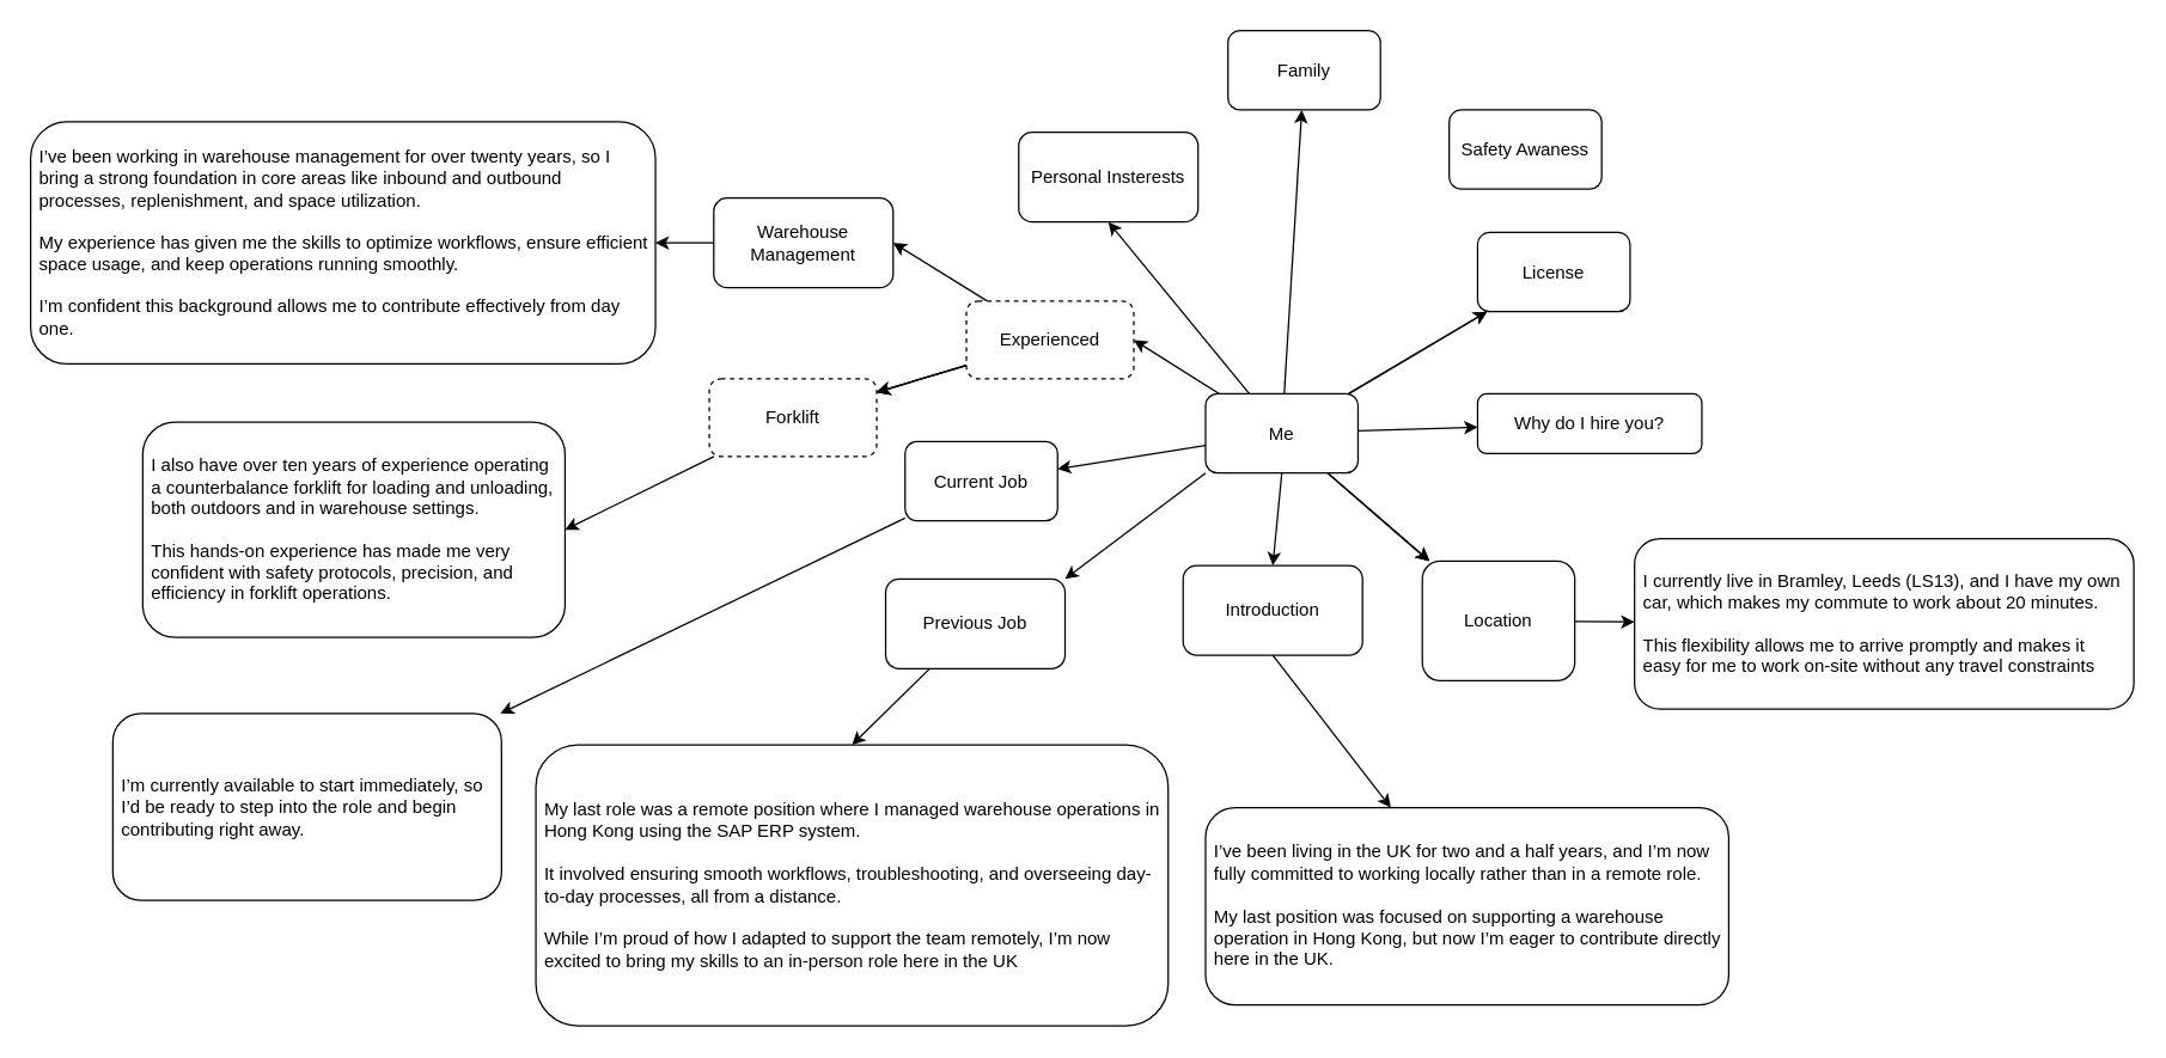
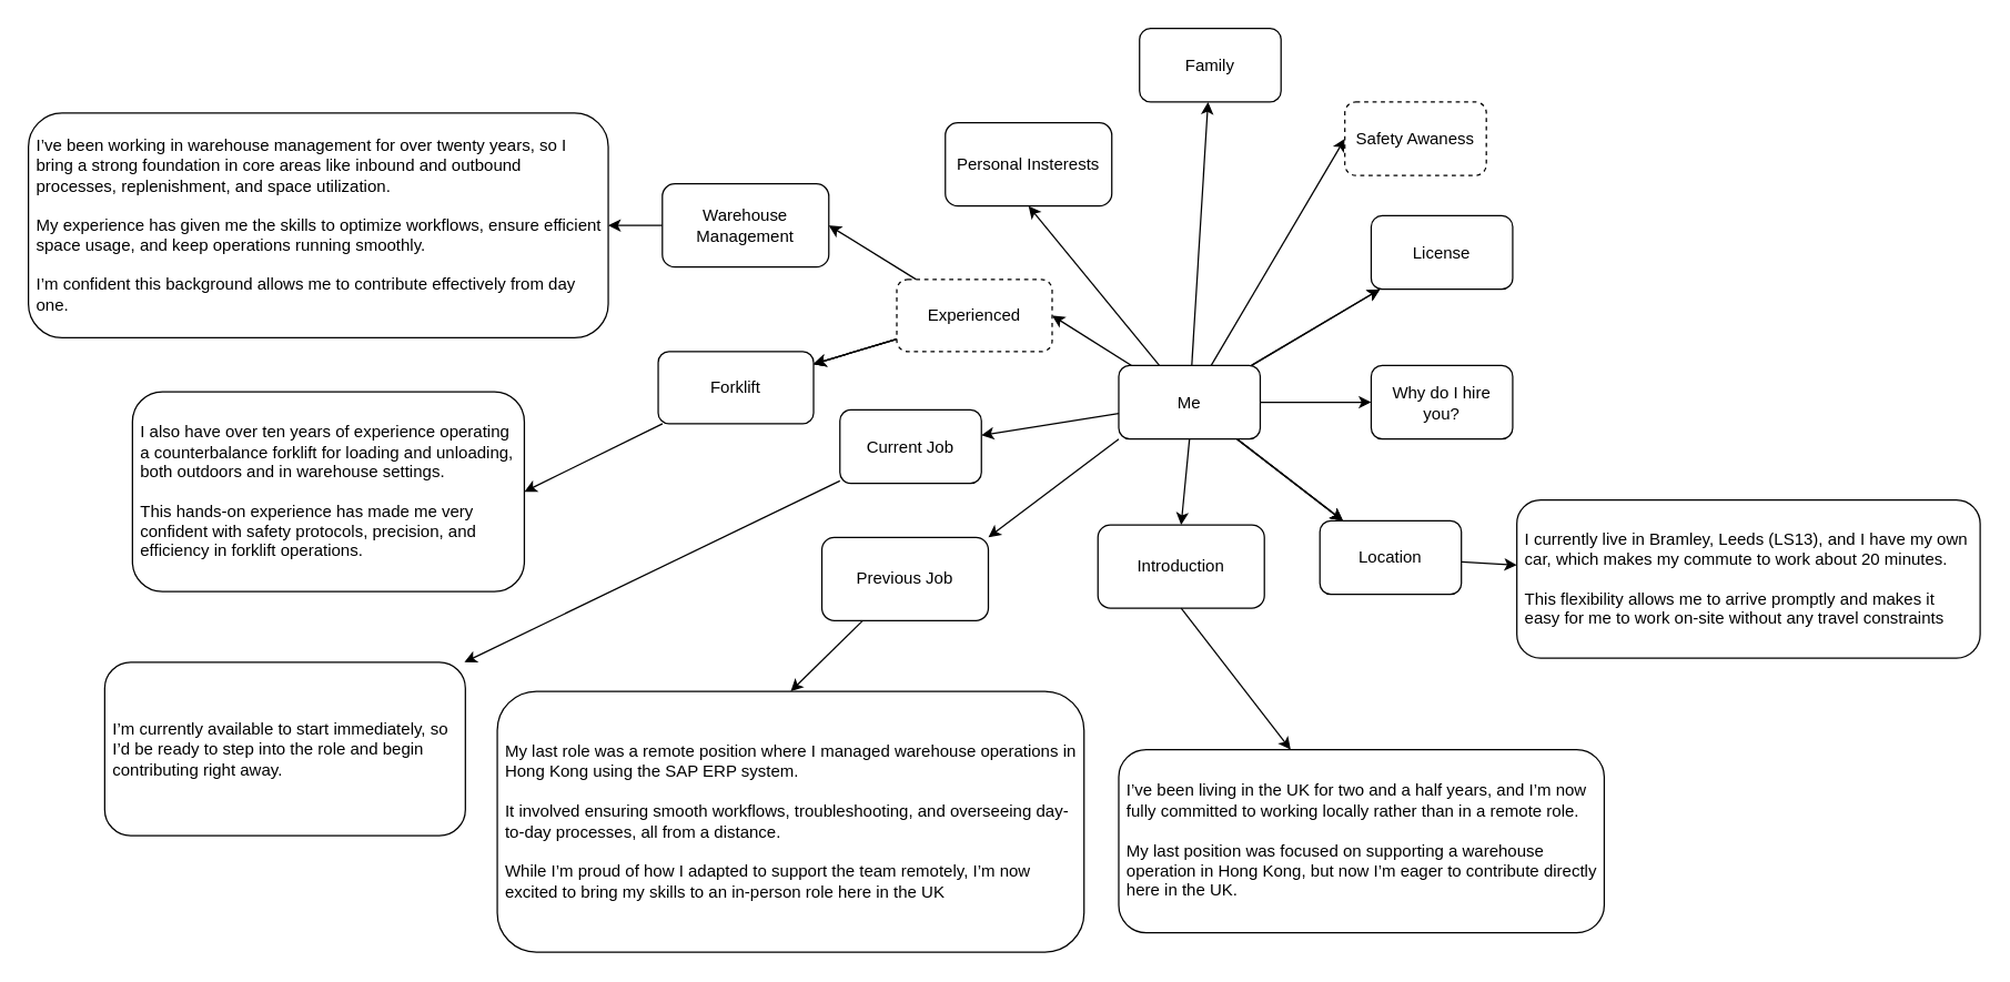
- <mxCell id="39" value="Safety Awaness" style="rounded=1;whiteSpace=wrap;html=1;" vertex="1" parent="1"><mxGeometry x="969" y="73" width="102" height="53" as="geometry" /></mxCell>
+ <mxCell id="39" value="Safety Awaness" style="rounded=1;whiteSpace=wrap;html=1;dashed=1;" vertex="1" parent="1"><mxGeometry x="969" y="73" width="102" height="53" as="geometry" /></mxCell>
+ <mxCell id="5" value="" style="edgeStyle=none;rounded=0;orthogonalLoop=1;jettySize=auto;html=1;fontFamily=Helvetica;fontSize=12;fontColor=default;entryX=0;entryY=0.5;entryDx=0;entryDy=0;" edge="1" parent="1" source="12" target="39"><mxGeometry relative="1" as="geometry" /></mxCell>
- <mxCell id="34" value="Forklift" style="rounded=1;whiteSpace=wrap;html=1;dashed=1;" vertex="1" parent="1"><mxGeometry x="474" y="253" width="112" height="52" as="geometry" /></mxCell>
+ <mxCell id="34" value="Forklift" style="rounded=1;whiteSpace=wrap;html=1;" vertex="1" parent="1"><mxGeometry x="474" y="253" width="112" height="52" as="geometry" /></mxCell>
- <mxCell id="43" value="Why do I hire you?" style="rounded=1;whiteSpace=wrap;html=1;" vertex="1" parent="1"><mxGeometry x="988" y="263" width="150" height="40" as="geometry" /></mxCell>
+ <mxCell id="43" value="Why do I hire you?" style="rounded=1;whiteSpace=wrap;html=1;" vertex="1" parent="1"><mxGeometry x="988" y="263" width="102" height="53" as="geometry" /></mxCell>
- <mxCell id="28" value="Location" style="rounded=1;whiteSpace=wrap;html=1;" vertex="1" parent="1"><mxGeometry x="951" y="375" width="102" height="80" as="geometry" /></mxCell>
+ <mxCell id="28" value="Location" style="rounded=1;whiteSpace=wrap;html=1;" vertex="1" parent="1"><mxGeometry x="951" y="375" width="102" height="53" as="geometry" /></mxCell>
